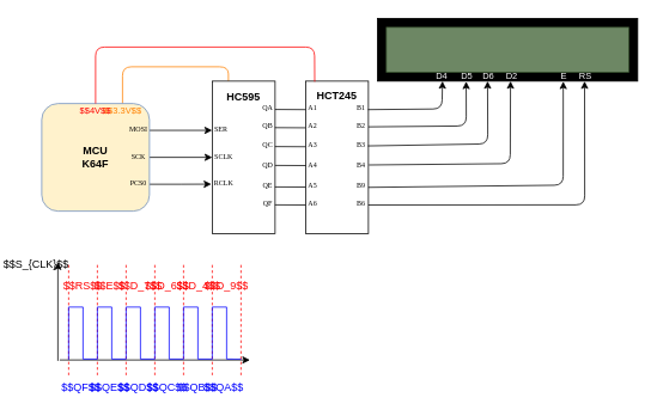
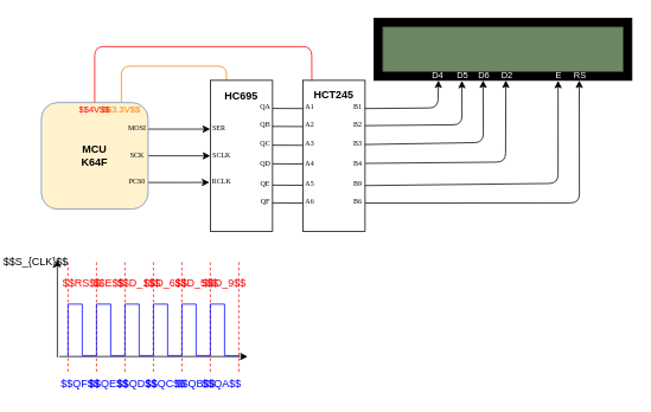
- <mxCell id="28" value="&lt;b&gt;HC595&lt;/b&gt;" style="text;html=1;strokeColor=none;fillColor=none;align=center;verticalAlign=middle;whiteSpace=wrap;rounded=0;sketch=0;" vertex="1" parent="1"><mxGeometry x="251" y="98" width="40" height="20" as="geometry" /></mxCell>
+ <mxCell id="28" value="&lt;b&gt;HC695&lt;/b&gt;" style="text;html=1;strokeColor=none;fillColor=none;align=center;verticalAlign=middle;whiteSpace=wrap;rounded=0;sketch=0;" vertex="1" parent="1"><mxGeometry x="251" y="98" width="40" height="20" as="geometry" /></mxCell>
- <mxCell id="64" value="&lt;font color=&quot;#ff0000&quot;&gt;$$D_7$$&lt;/font&gt;" style="text;html=1;strokeColor=none;fillColor=none;align=center;verticalAlign=middle;whiteSpace=wrap;rounded=0;sketch=0;" vertex="1" parent="1"><mxGeometry x="136" y="308" width="40" height="20" as="geometry" /></mxCell>
+ <mxCell id="64" value="&lt;font color=&quot;#ff0000&quot;&gt;$$D_1$$&lt;/font&gt;" style="text;html=1;strokeColor=none;fillColor=none;align=center;verticalAlign=middle;whiteSpace=wrap;rounded=0;sketch=0;" vertex="1" parent="1"><mxGeometry x="136" y="308" width="40" height="20" as="geometry" /></mxCell>
- <mxCell id="66" value="&lt;font color=&quot;#ff0000&quot;&gt;$$D_4$$&lt;/font&gt;" style="text;html=1;strokeColor=none;fillColor=none;align=center;verticalAlign=middle;whiteSpace=wrap;rounded=0;sketch=0;" vertex="1" parent="1"><mxGeometry x="201" y="308" width="40" height="20" as="geometry" /></mxCell>
+ <mxCell id="66" value="&lt;font color=&quot;#ff0000&quot;&gt;$$D_5$$&lt;/font&gt;" style="text;html=1;strokeColor=none;fillColor=none;align=center;verticalAlign=middle;whiteSpace=wrap;rounded=0;sketch=0;" vertex="1" parent="1"><mxGeometry x="201" y="308" width="40" height="20" as="geometry" /></mxCell>
